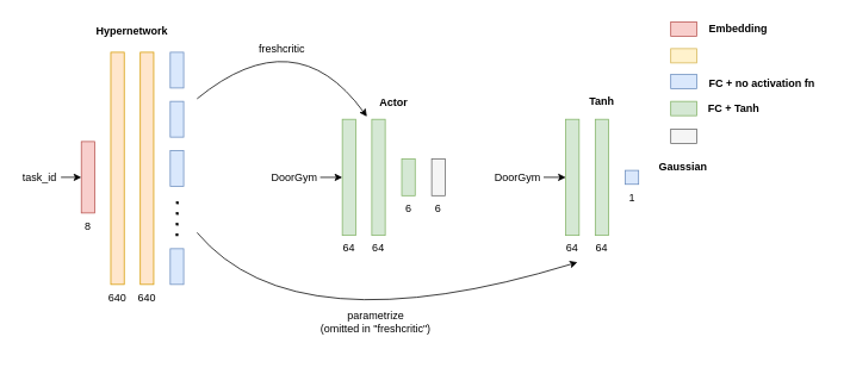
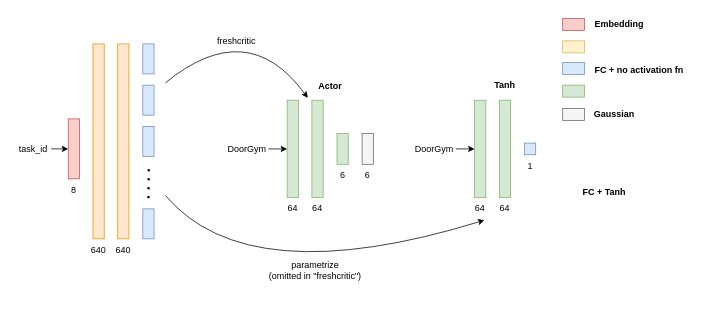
- <mxCell id="2" value="Hypernetwork" style="text;html=1;strokeColor=none;fillColor=none;align=center;verticalAlign=middle;whiteSpace=wrap;rounded=0;fontStyle=1" parent="1" vertex="1"><mxGeometry x="103" y="20" width="89" height="30" as="geometry" /></mxCell>
- <mxCell id="5" value="FC + Tanh" style="text;html=1;strokeColor=none;fillColor=none;align=left;verticalAlign=middle;whiteSpace=wrap;rounded=0;fontStyle=1" parent="1" vertex="1"><mxGeometry x="789.5" y="109.06" width="138" height="23.88" as="geometry" /></mxCell>
+ <mxCell id="5" value="FC + Tanh" style="text;html=1;strokeColor=none;fillColor=none;align=left;verticalAlign=middle;whiteSpace=wrap;rounded=0;fontStyle=1" parent="1" vertex="1"><mxGeometry x="774.5" y="244.06" width="138" height="23.88" as="geometry" /></mxCell>
- <mxCell id="11" value="Gaussian" style="text;html=1;strokeColor=none;fillColor=none;align=left;verticalAlign=middle;whiteSpace=wrap;rounded=0;fontStyle=1" parent="1" vertex="1"><mxGeometry x="734.5" y="175.06" width="138" height="23.88" as="geometry" /></mxCell>
+ <mxCell id="11" value="Gaussian" style="text;html=1;strokeColor=none;fillColor=none;align=left;verticalAlign=middle;whiteSpace=wrap;rounded=0;fontStyle=1" parent="1" vertex="1"><mxGeometry x="789.5" y="140.06" width="138" height="23.88" as="geometry" /></mxCell>
